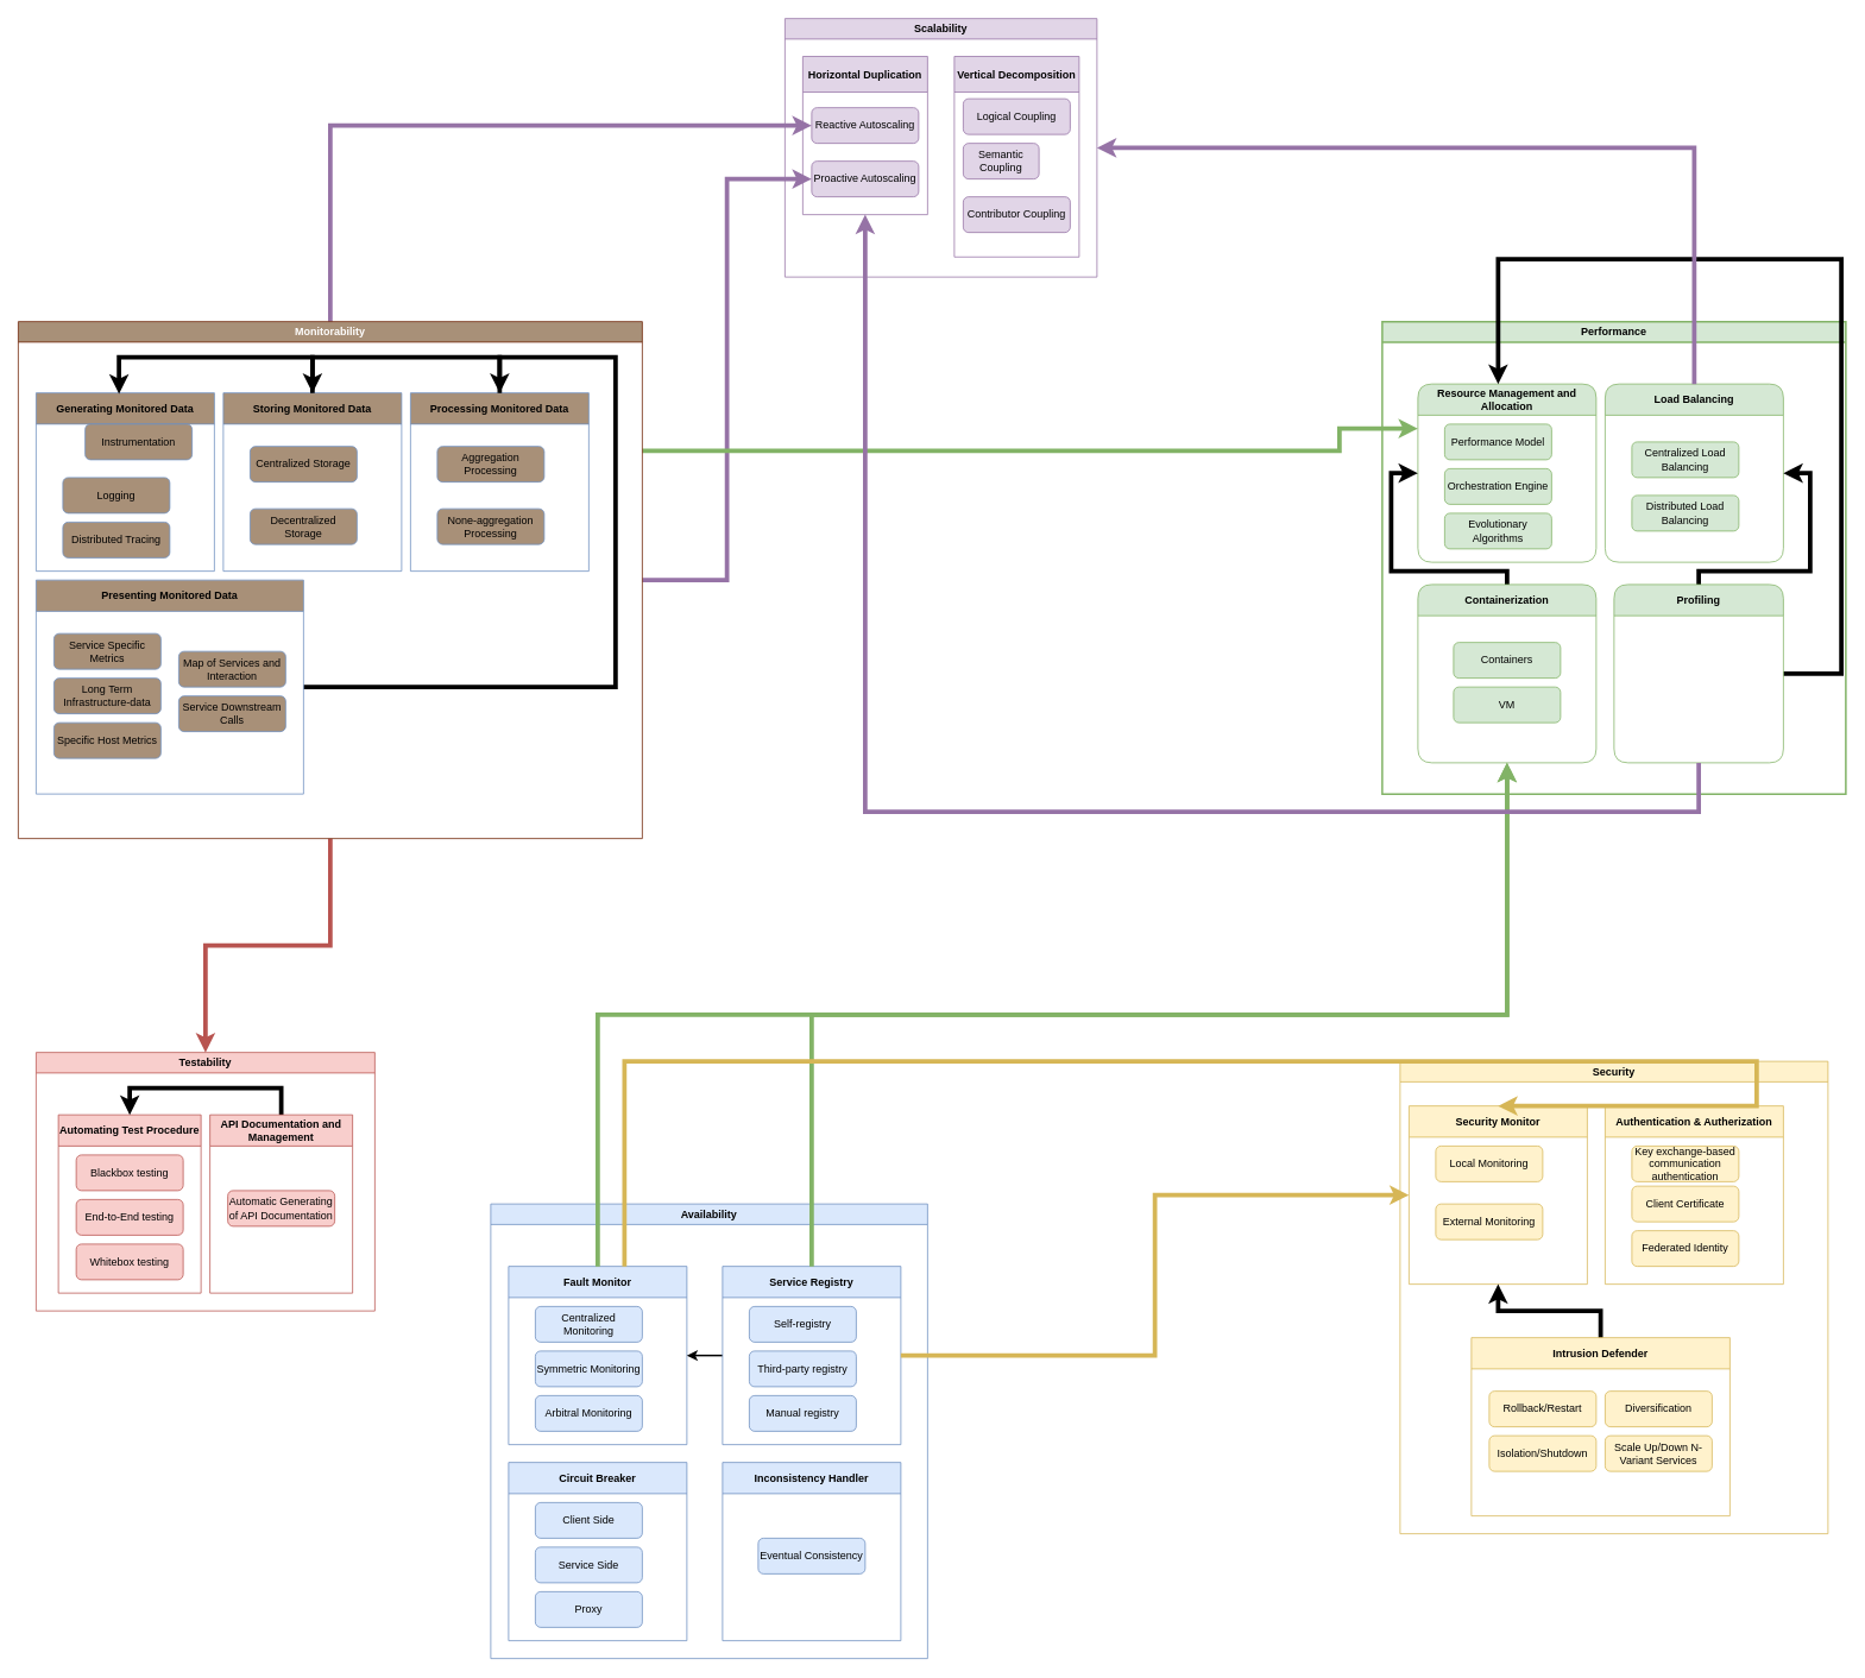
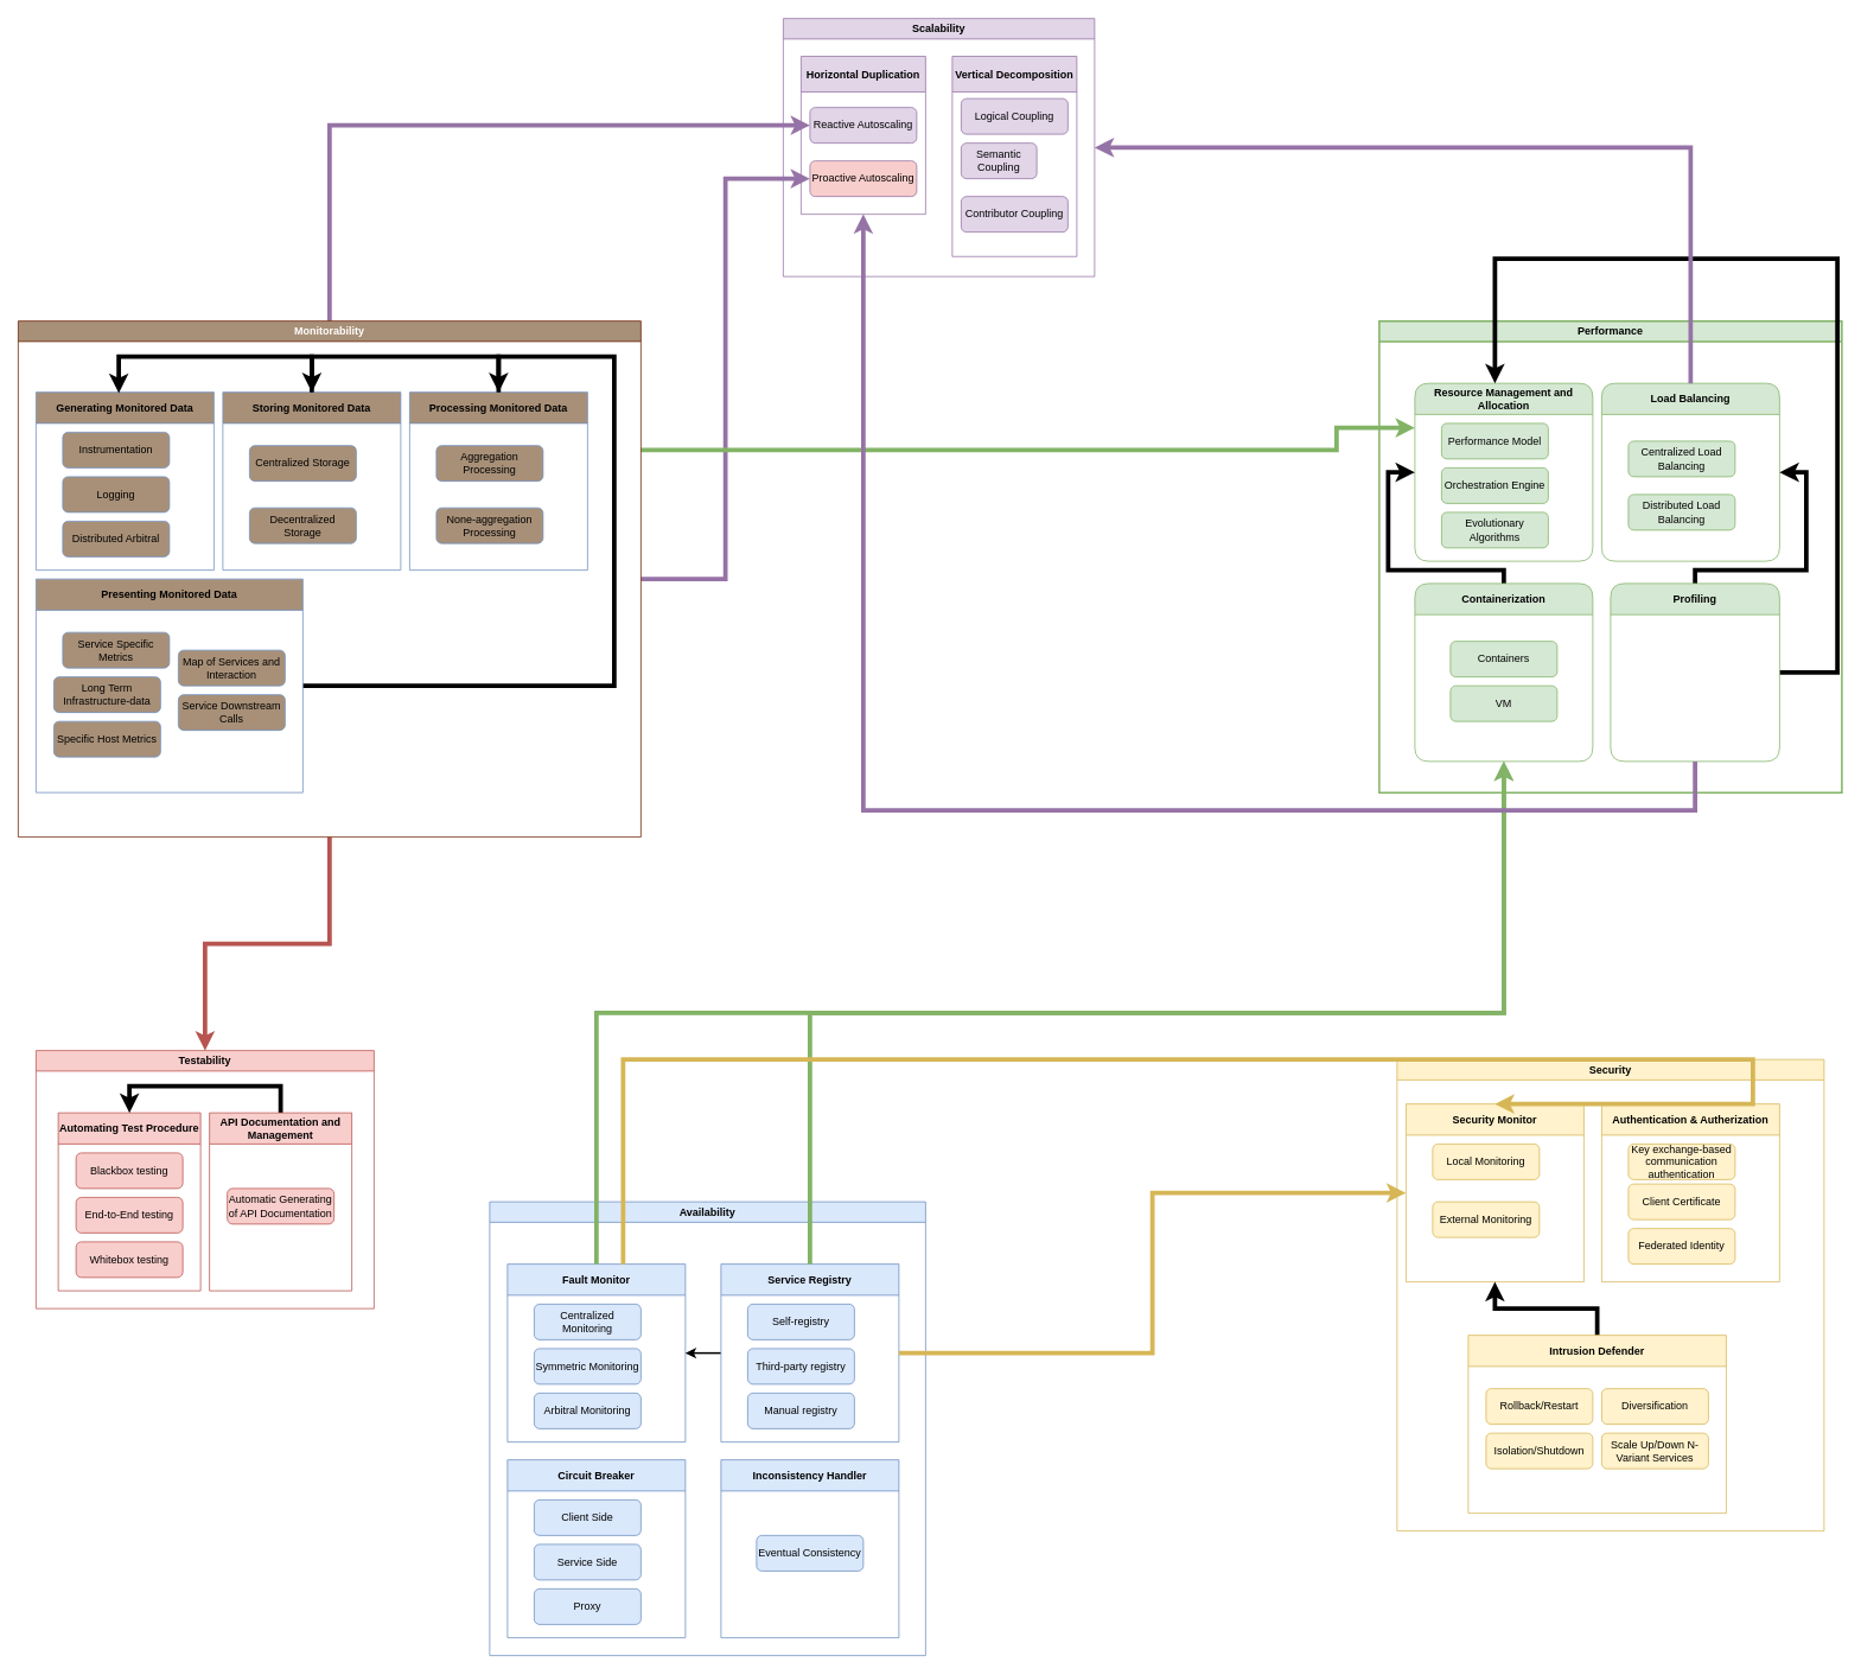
- <mxCell id="5" value="Proactive Autoscaling" style="rounded=1;whiteSpace=wrap;html=1;fillColor=#e1d5e7;strokeColor=#9673a6;" parent="3" vertex="1"><mxGeometry x="10" y="117.5" width="120" height="40" as="geometry" /></mxCell>
+ <mxCell id="5" value="Proactive Autoscaling" style="rounded=1;whiteSpace=wrap;html=1;fillColor=#f8cecc;strokeColor=#9673a6;" parent="3" vertex="1"><mxGeometry x="10" y="117.5" width="120" height="40" as="geometry" /></mxCell>
- <mxCell id="47" value="Instrumentation" style="rounded=1;whiteSpace=wrap;html=1;fillColor=#A89078;strokeColor=#6c8ebf;" parent="46" vertex="1"><mxGeometry x="55" y="35" width="120" height="40" as="geometry" /></mxCell>
+ <mxCell id="47" value="Instrumentation" style="rounded=1;whiteSpace=wrap;html=1;fillColor=#A89078;strokeColor=#6c8ebf;" parent="46" vertex="1"><mxGeometry x="30" y="45" width="120" height="40" as="geometry" /></mxCell>
- <mxCell id="49" value="Distributed Tracing" style="rounded=1;whiteSpace=wrap;html=1;fillColor=#A89078;strokeColor=#6c8ebf;" parent="46" vertex="1"><mxGeometry x="30" y="145" width="120" height="40" as="geometry" /></mxCell>
+ <mxCell id="49" value="Distributed Arbitral" style="rounded=1;whiteSpace=wrap;html=1;fillColor=#A89078;strokeColor=#6c8ebf;" parent="46" vertex="1"><mxGeometry x="30" y="145" width="120" height="40" as="geometry" /></mxCell>
- <mxCell id="58" value="Service Specific Metrics" style="rounded=1;whiteSpace=wrap;html=1;fillColor=#A89078;strokeColor=#6c8ebf;" parent="57" vertex="1"><mxGeometry x="20" y="60" width="120" height="40" as="geometry" /></mxCell>
+ <mxCell id="58" value="Service Specific Metrics" style="rounded=1;whiteSpace=wrap;html=1;fillColor=#A89078;strokeColor=#6c8ebf;" parent="57" vertex="1"><mxGeometry x="30" y="60" width="120" height="40" as="geometry" /></mxCell>
